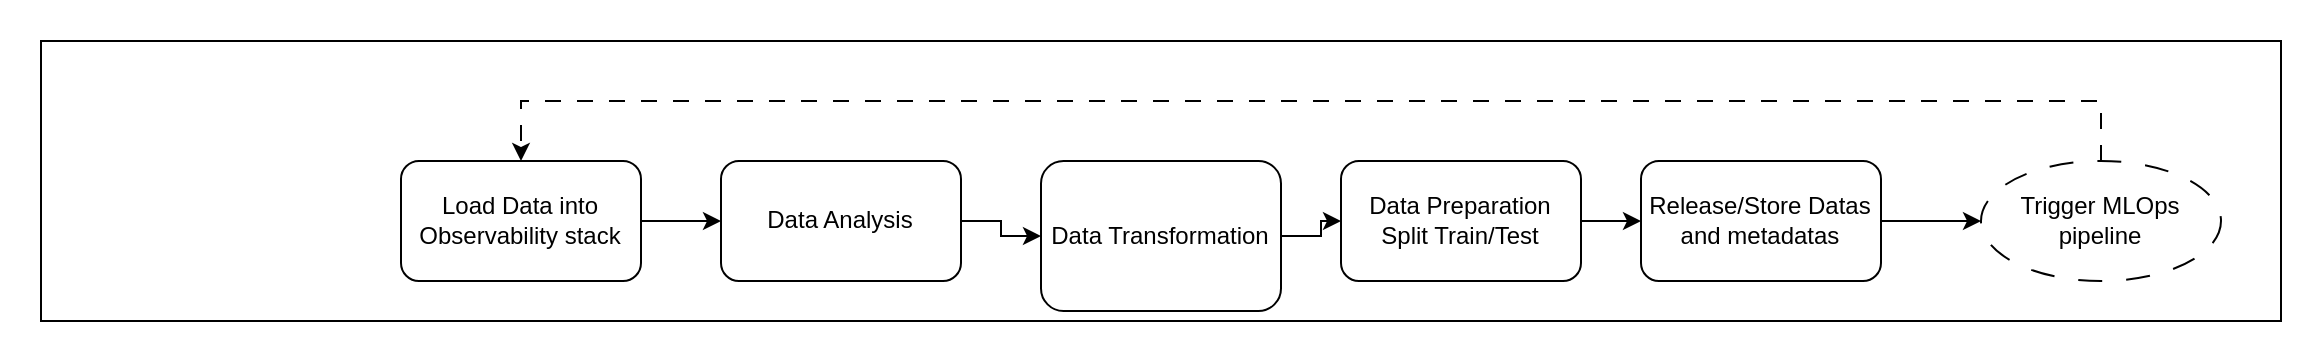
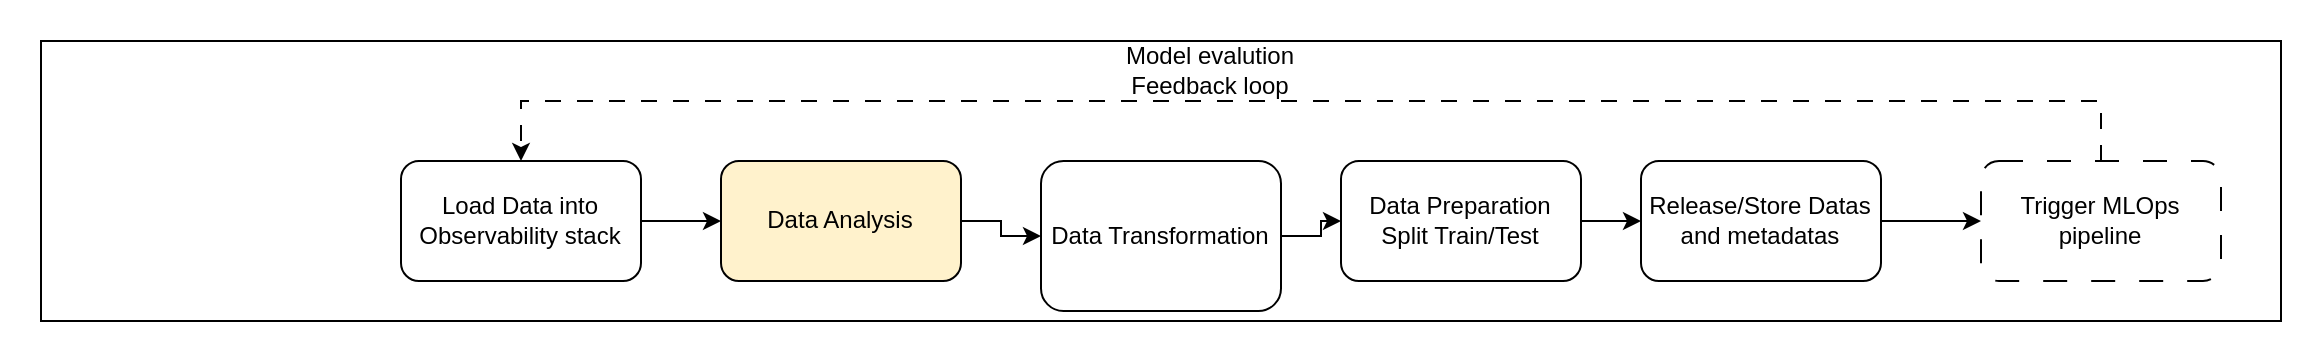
+ <mxCell id="15" value="Model evalution Feedback loop" style="text;html=1;align=center;verticalAlign=middle;whiteSpace=wrap;rounded=0;" vertex="1" parent="1"><mxGeometry x="550" y="20" width="110" height="30" as="geometry" /></mxCell>
- <mxCell id="10" value="Data Analysis" style="rounded=1;whiteSpace=wrap;html=1;" vertex="1" parent="1"><mxGeometry x="360" y="80" width="120" height="60" as="geometry" /></mxCell>
+ <mxCell id="10" value="Data Analysis" style="rounded=1;whiteSpace=wrap;html=1;fillColor=#fff2cc;" vertex="1" parent="1"><mxGeometry x="360" y="80" width="120" height="60" as="geometry" /></mxCell>
- <mxCell id="14" value="Trigger MLOps pipeline" style="ellipse;whiteSpace=wrap;html=1;dashed=1;dashPattern=12 12;" vertex="1" parent="1"><mxGeometry x="990" y="80" width="120" height="60" as="geometry" /></mxCell>
+ <mxCell id="14" value="Trigger MLOps pipeline" style="rounded=1;whiteSpace=wrap;html=1;dashed=1;dashPattern=12 12;" vertex="1" parent="1"><mxGeometry x="990" y="80" width="120" height="60" as="geometry" /></mxCell>
